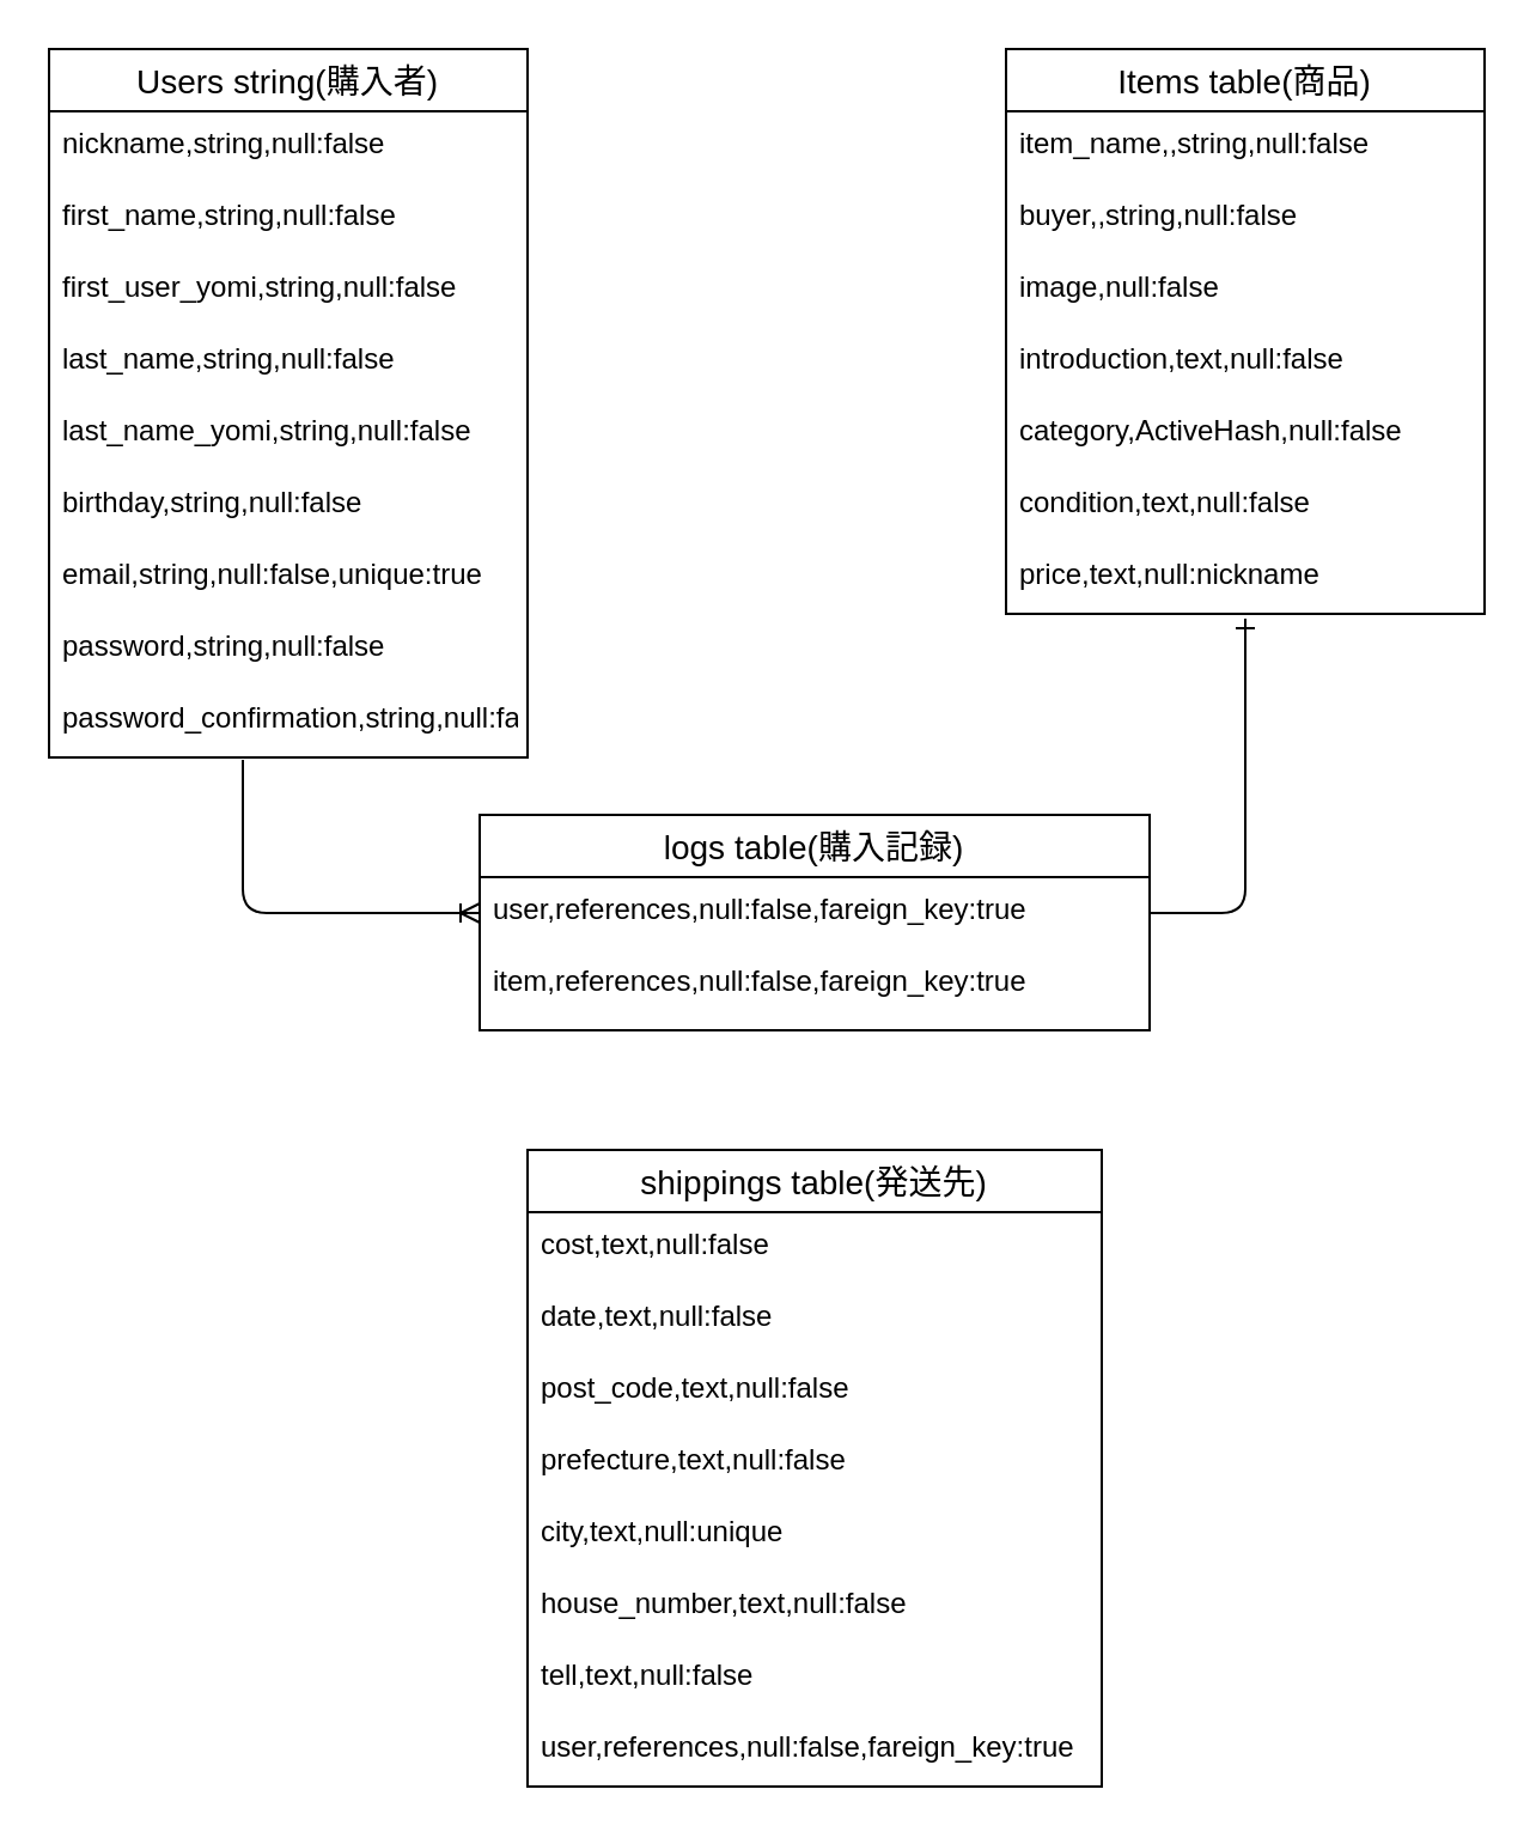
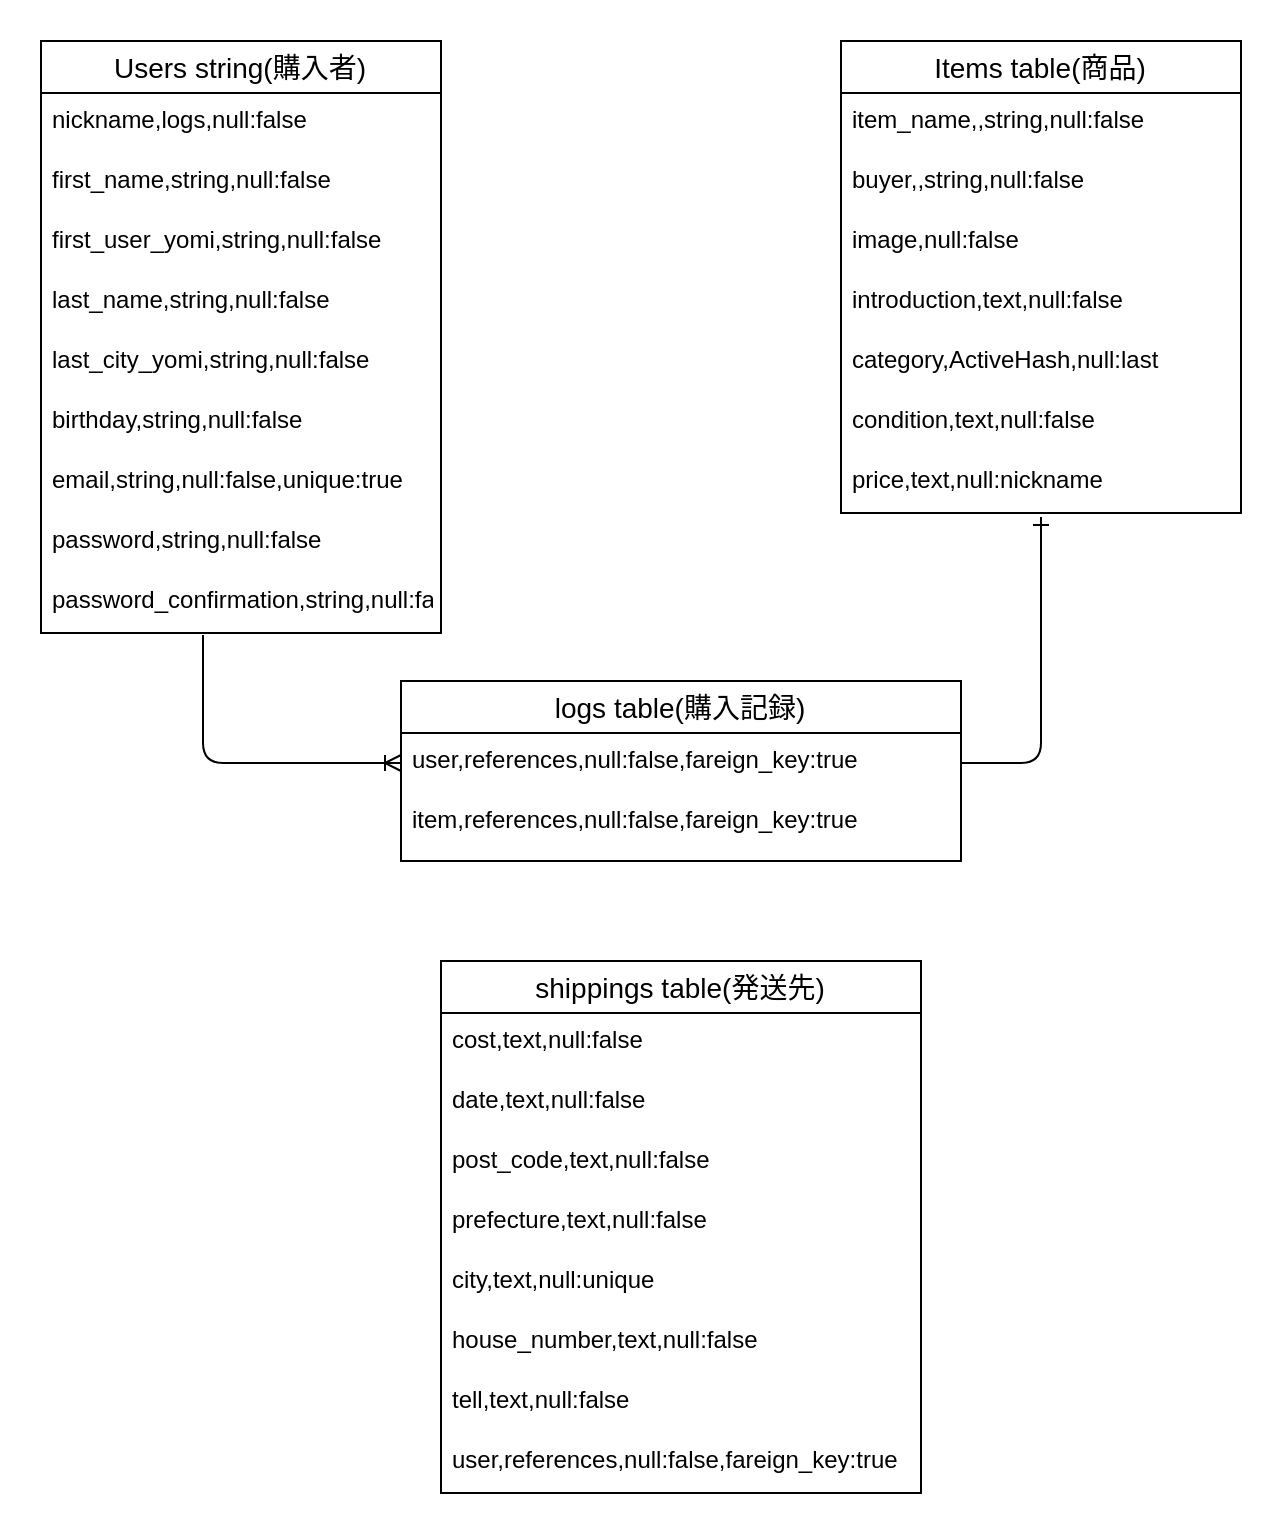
- <mxCell id="4" value="nickname,string,null:false" style="text;strokeColor=none;fillColor=none;spacingLeft=4;spacingRight=4;overflow=hidden;rotatable=0;points=[[0,0.5],[1,0.5]];portConstraint=eastwest;fontSize=12;" vertex="1" parent="3"><mxGeometry y="26" width="200" height="30" as="geometry" /></mxCell>
+ <mxCell id="4" value="nickname,logs,null:false" style="text;strokeColor=none;fillColor=none;spacingLeft=4;spacingRight=4;overflow=hidden;rotatable=0;points=[[0,0.5],[1,0.5]];portConstraint=eastwest;fontSize=12;" vertex="1" parent="3"><mxGeometry y="26" width="200" height="30" as="geometry" /></mxCell>
- <mxCell id="8" value="last_name_yomi,string,null:false" style="text;strokeColor=none;fillColor=none;spacingLeft=4;spacingRight=4;overflow=hidden;rotatable=0;points=[[0,0.5],[1,0.5]];portConstraint=eastwest;fontSize=12;" vertex="1" parent="3"><mxGeometry y="146" width="200" height="30" as="geometry" /></mxCell>
+ <mxCell id="8" value="last_city_yomi,string,null:false" style="text;strokeColor=none;fillColor=none;spacingLeft=4;spacingRight=4;overflow=hidden;rotatable=0;points=[[0,0.5],[1,0.5]];portConstraint=eastwest;fontSize=12;" vertex="1" parent="3"><mxGeometry y="146" width="200" height="30" as="geometry" /></mxCell>
- <mxCell id="18" value="category,ActiveHash,null:false" style="text;strokeColor=none;fillColor=none;spacingLeft=4;spacingRight=4;overflow=hidden;rotatable=0;points=[[0,0.5],[1,0.5]];portConstraint=eastwest;fontSize=12;" vertex="1" parent="13"><mxGeometry y="146" width="200" height="30" as="geometry" /></mxCell>
+ <mxCell id="18" value="category,ActiveHash,null:last" style="text;strokeColor=none;fillColor=none;spacingLeft=4;spacingRight=4;overflow=hidden;rotatable=0;points=[[0,0.5],[1,0.5]];portConstraint=eastwest;fontSize=12;" vertex="1" parent="13"><mxGeometry y="146" width="200" height="30" as="geometry" /></mxCell>
